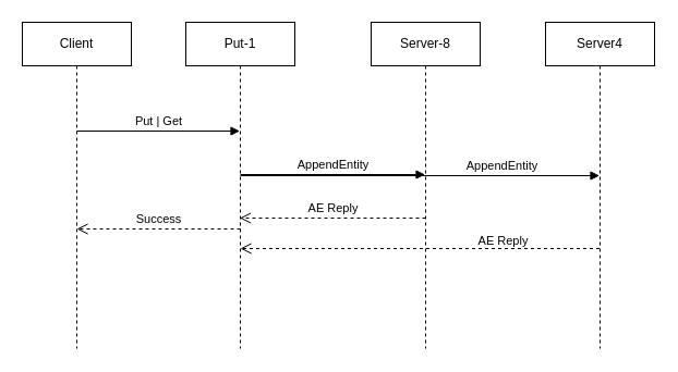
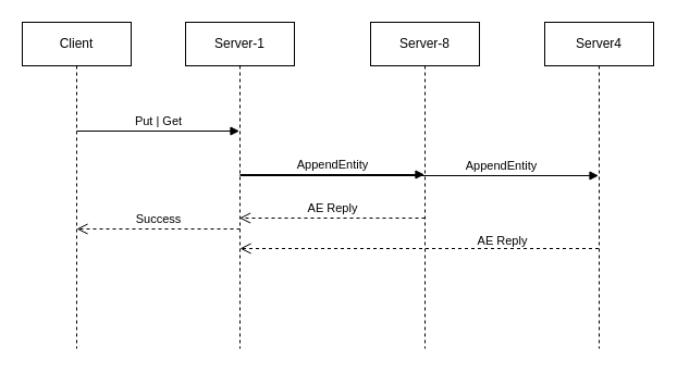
- <mxCell id="4" value="Put-1" style="shape=umlLifeline;perimeter=lifelinePerimeter;whiteSpace=wrap;html=1;container=1;collapsible=0;recursiveResize=0;outlineConnect=0;" vertex="1" parent="1"><mxGeometry x="170" y="20" width="100" height="300" as="geometry" /></mxCell>
+ <mxCell id="4" value="Server-1" style="shape=umlLifeline;perimeter=lifelinePerimeter;whiteSpace=wrap;html=1;container=1;collapsible=0;recursiveResize=0;outlineConnect=0;" vertex="1" parent="1"><mxGeometry x="170" y="20" width="100" height="300" as="geometry" /></mxCell>
